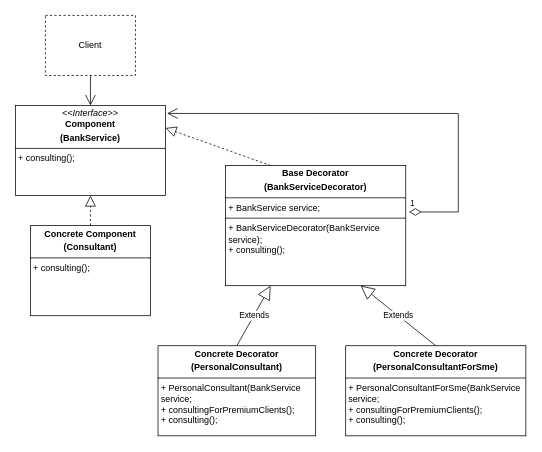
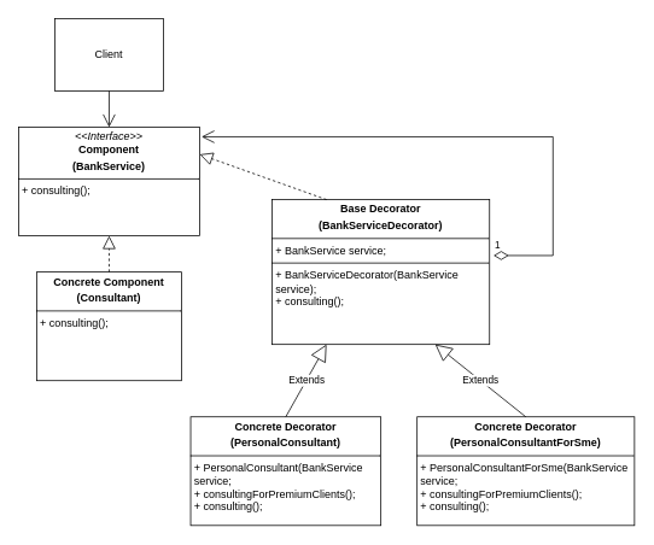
- <mxCell id="3" value="Client" style="html=1;whiteSpace=wrap;dashed=1;" vertex="1" parent="1"><mxGeometry x="60" y="20" width="120" height="80" as="geometry" /></mxCell>
+ <mxCell id="3" value="Client" style="html=1;whiteSpace=wrap;" vertex="1" parent="1"><mxGeometry x="60" y="20" width="120" height="80" as="geometry" /></mxCell>
